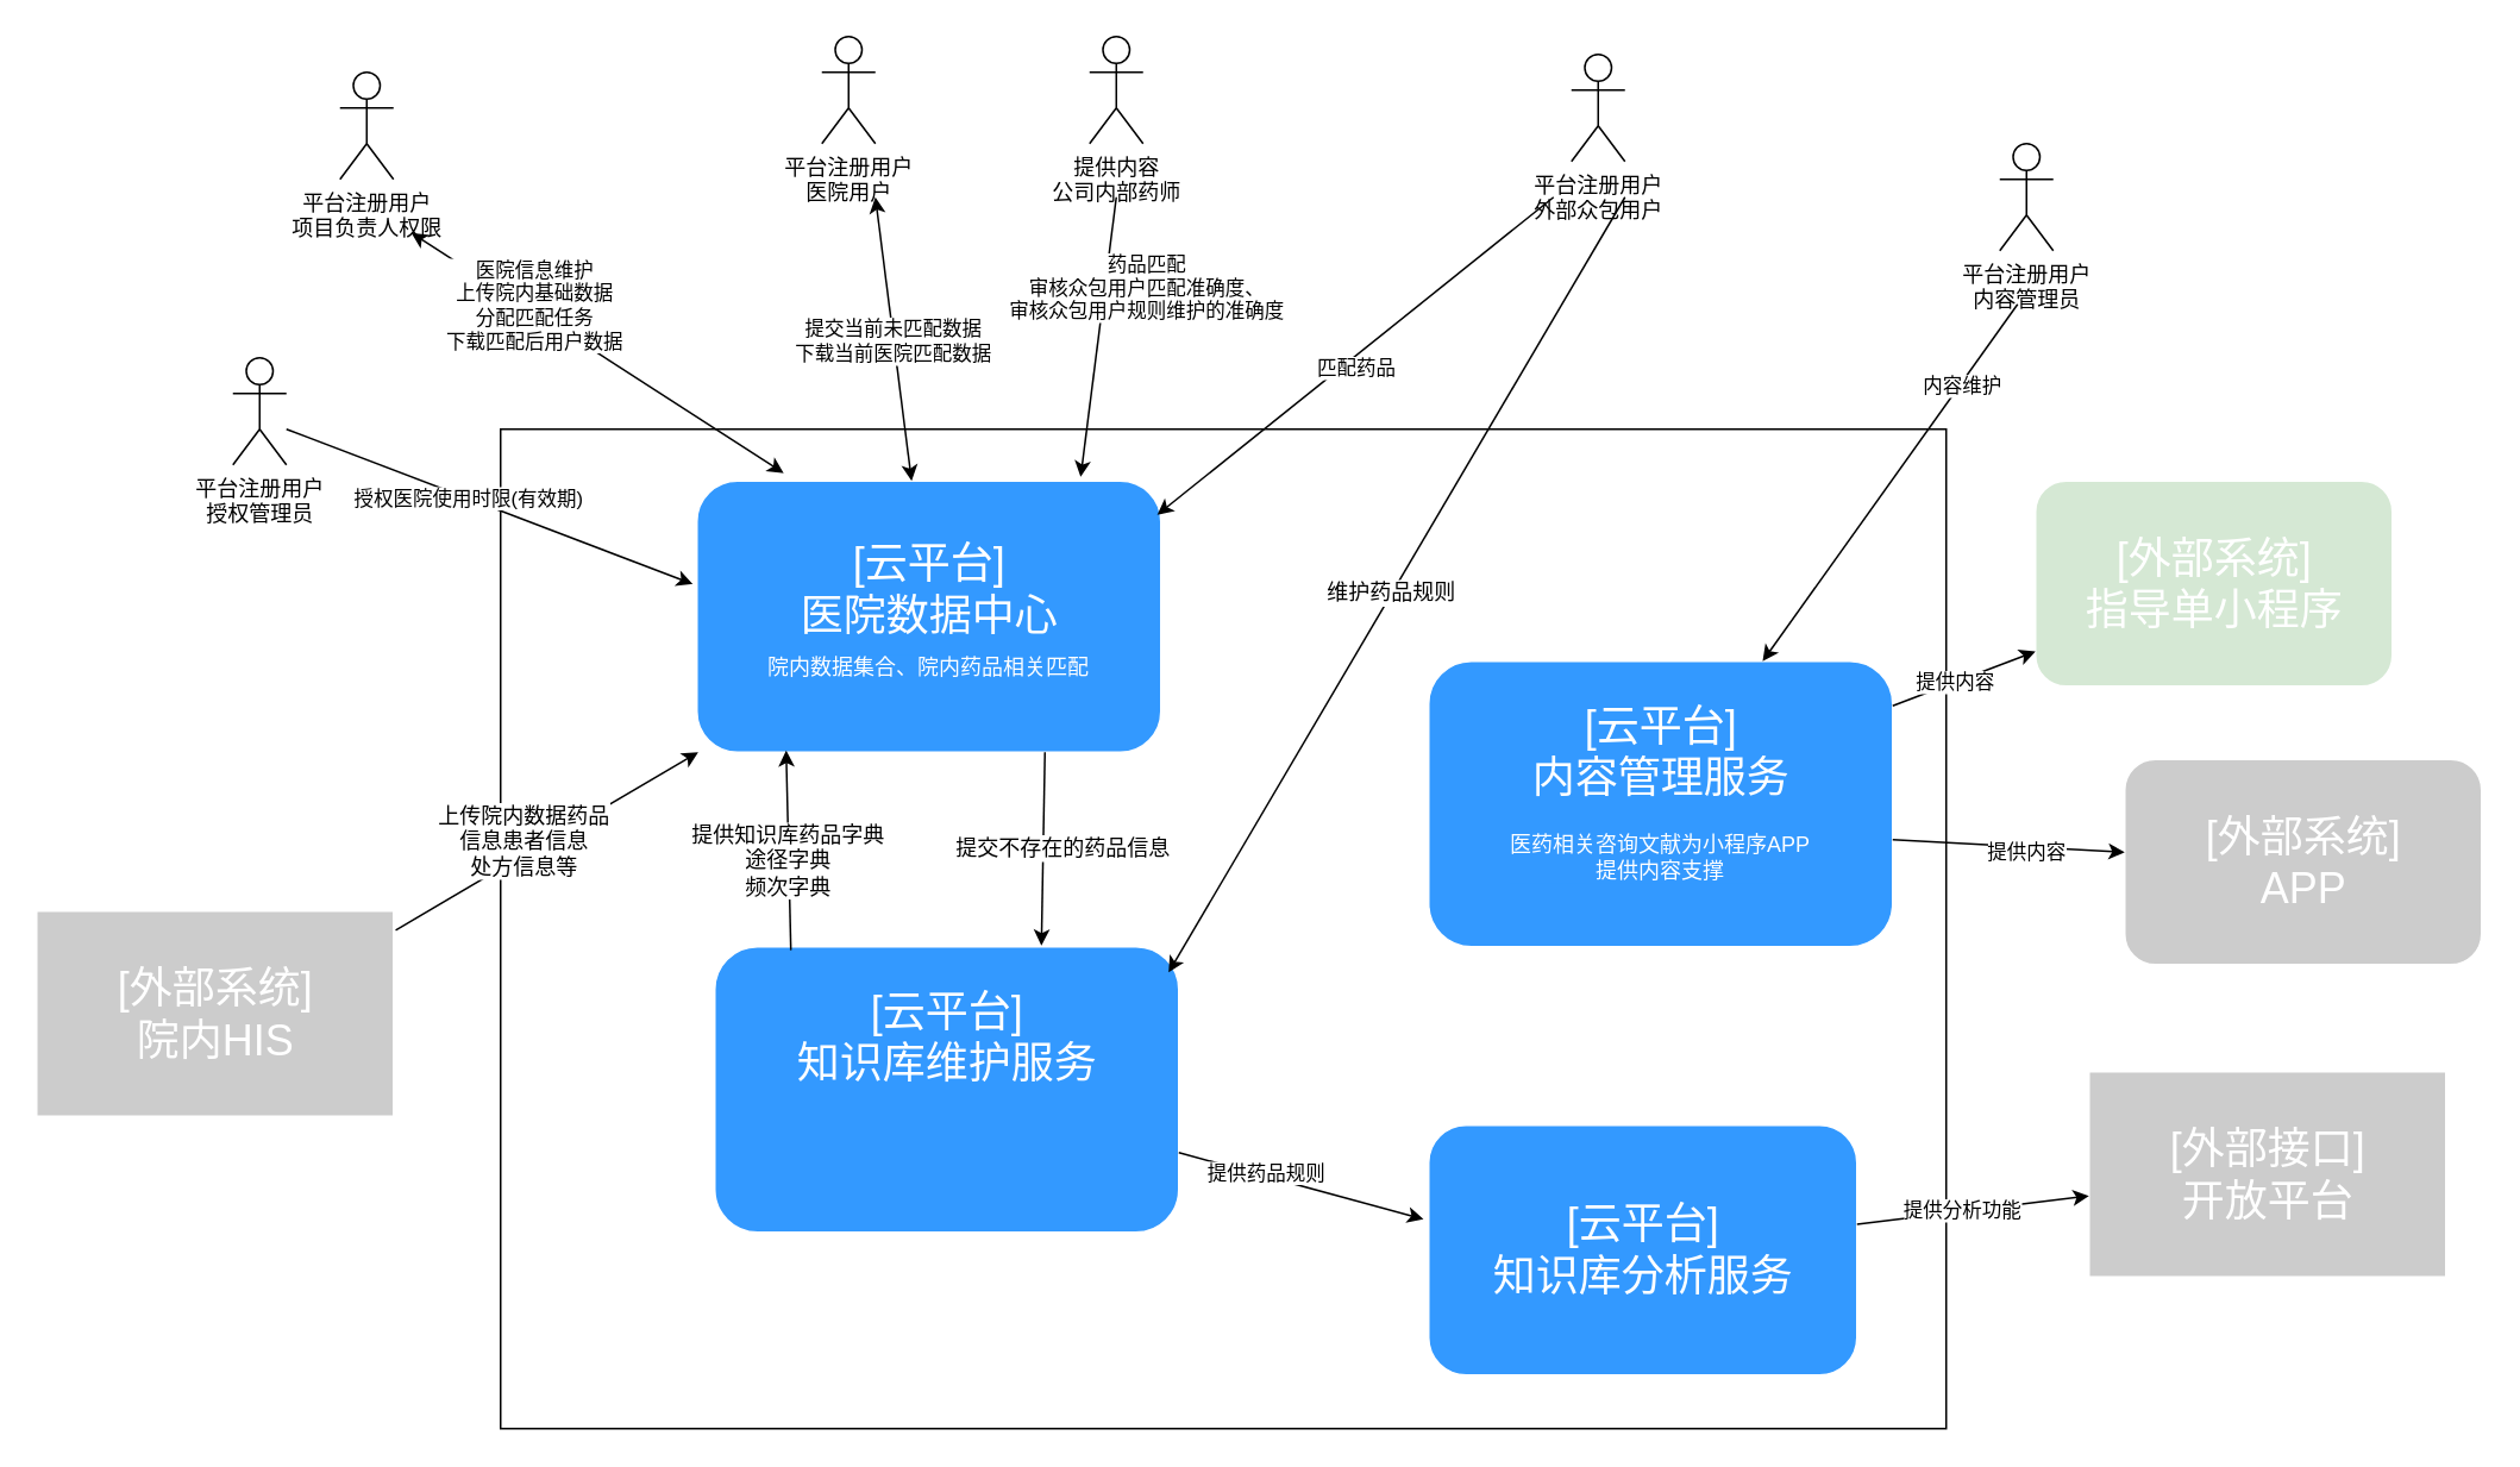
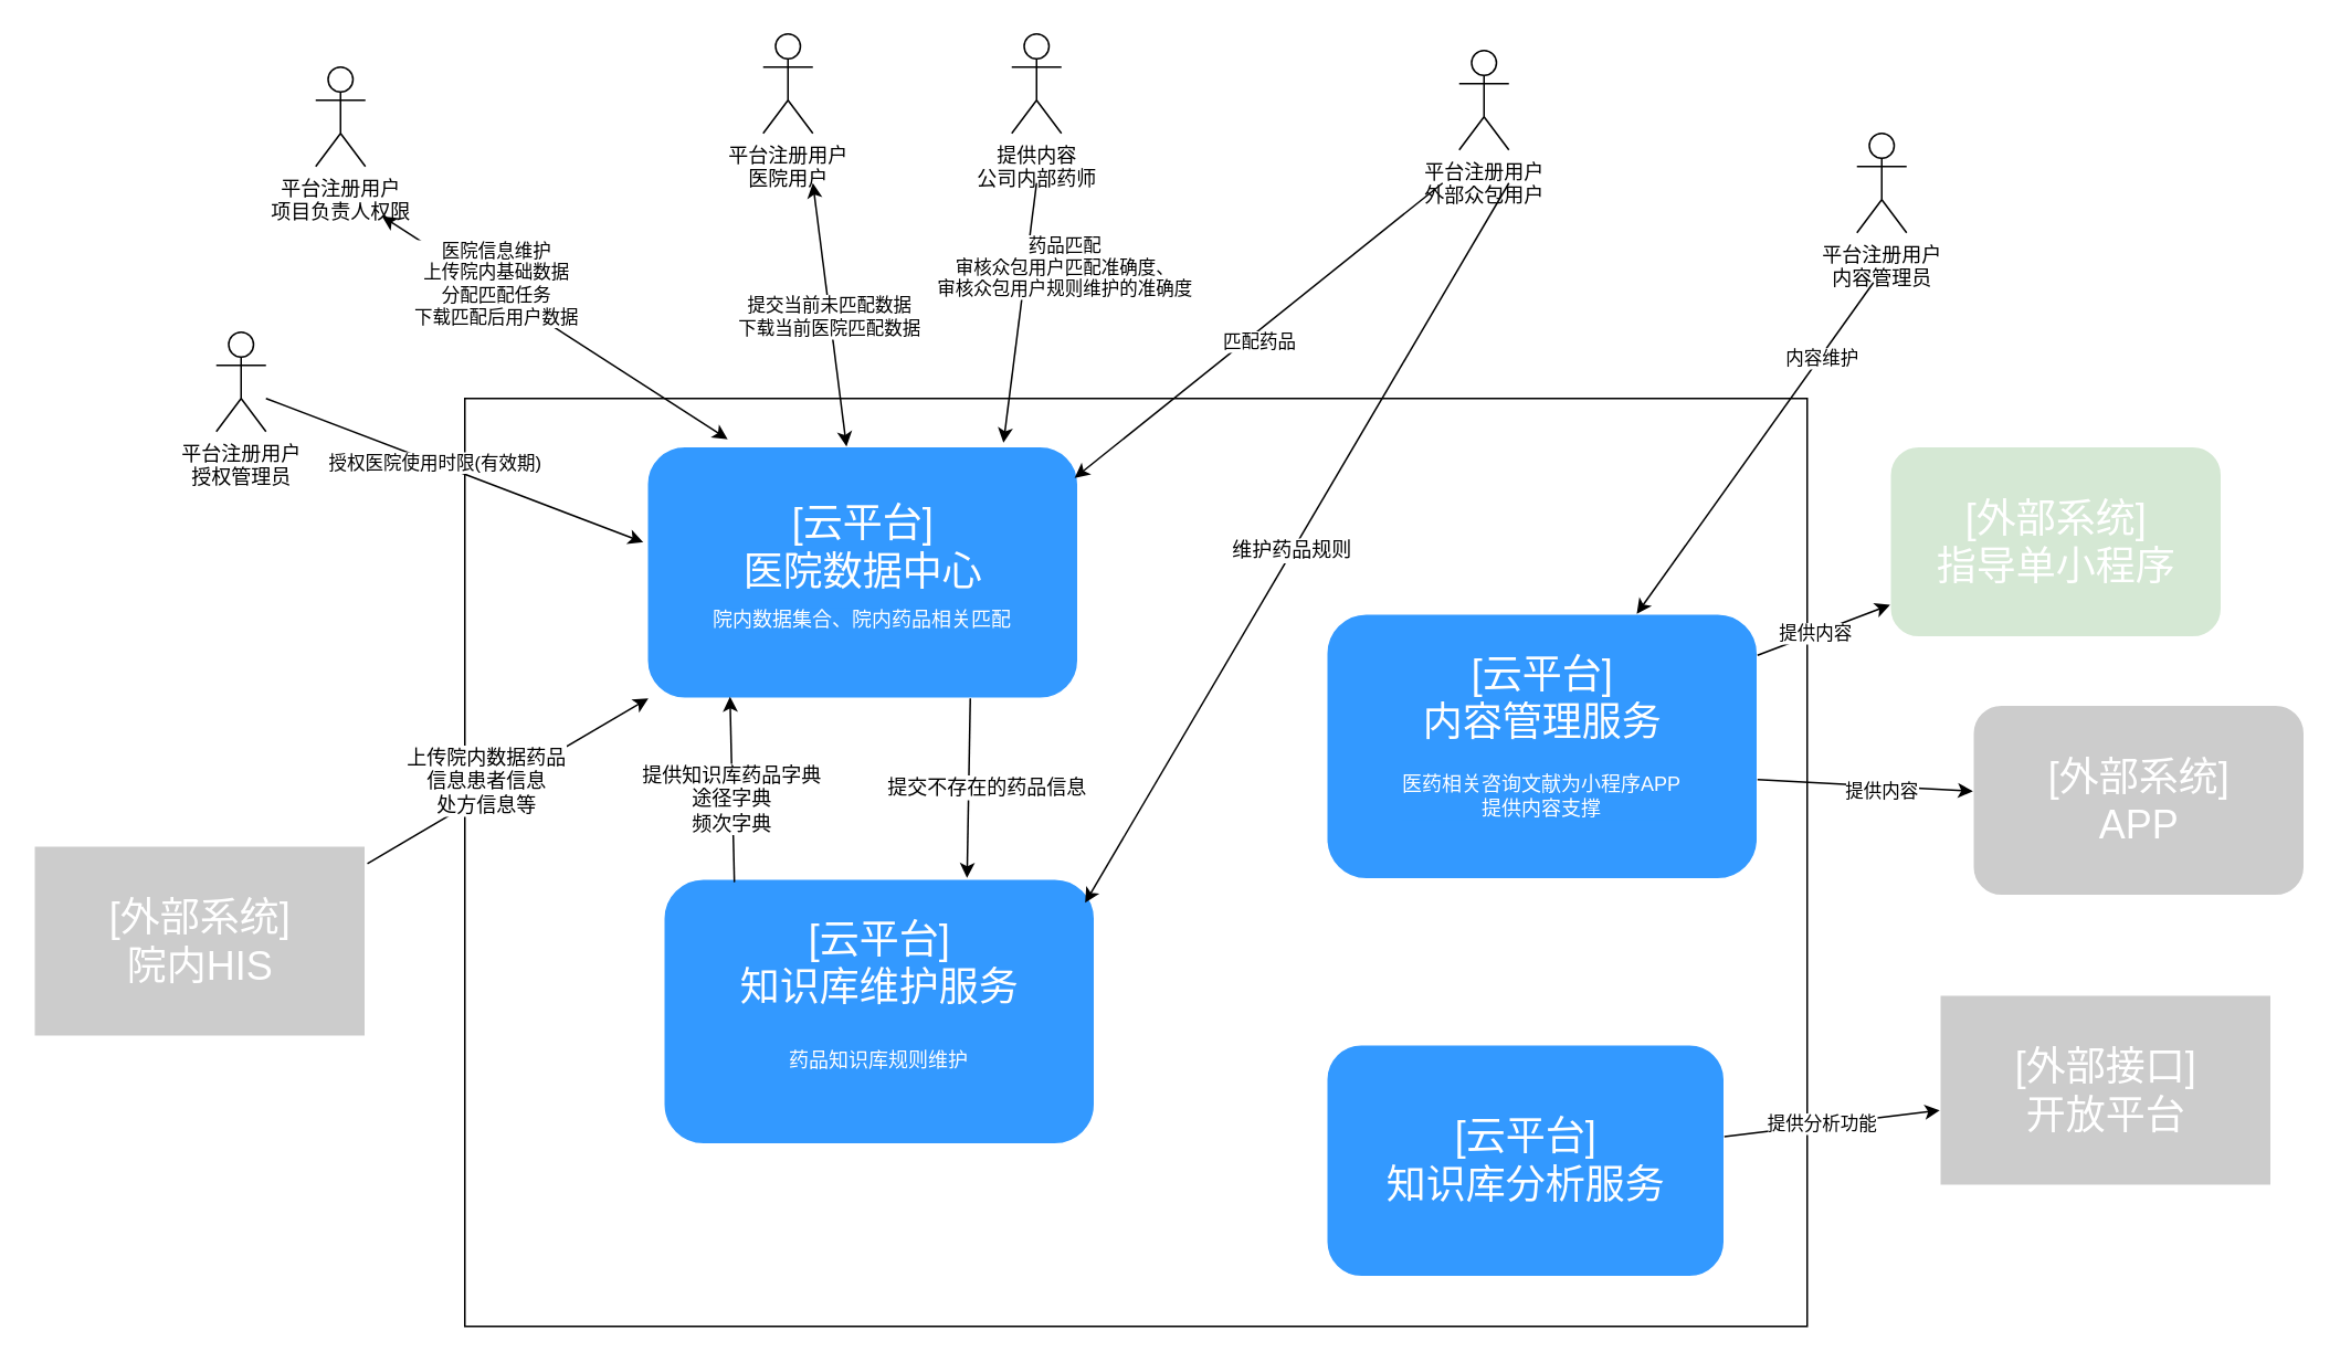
+ <mxCell id="21" value="药品知识库规则维护" style="text;html=1;strokeColor=none;fillColor=none;align=center;verticalAlign=middle;whiteSpace=wrap;rounded=0;labelBackgroundColor=#3399FF;fontSize=12;fontColor=#FFFFFF;" parent="1" vertex="1"><mxGeometry x="420" y="630" width="220" height="20" as="geometry" /></mxCell>
- <mxCell id="36" value="" style="endArrow=classic;html=1;entryX=-0.012;entryY=0.376;entryDx=0;entryDy=0;entryPerimeter=0;" parent="1" source="13" target="18" edge="1"><mxGeometry width="50" height="50" relative="1" as="geometry"><mxPoint x="630" y="480" as="sourcePoint" /><mxPoint x="680" y="430" as="targetPoint" /></mxGeometry></mxCell>
- <mxCell id="37" value="提供药品规则" style="edgeLabel;html=1;align=center;verticalAlign=middle;resizable=0;points=[];" parent="36" vertex="1" connectable="0"><mxGeometry x="-0.291" y="2" relative="1" as="geometry"><mxPoint as="offset" /></mxGeometry></mxCell>
